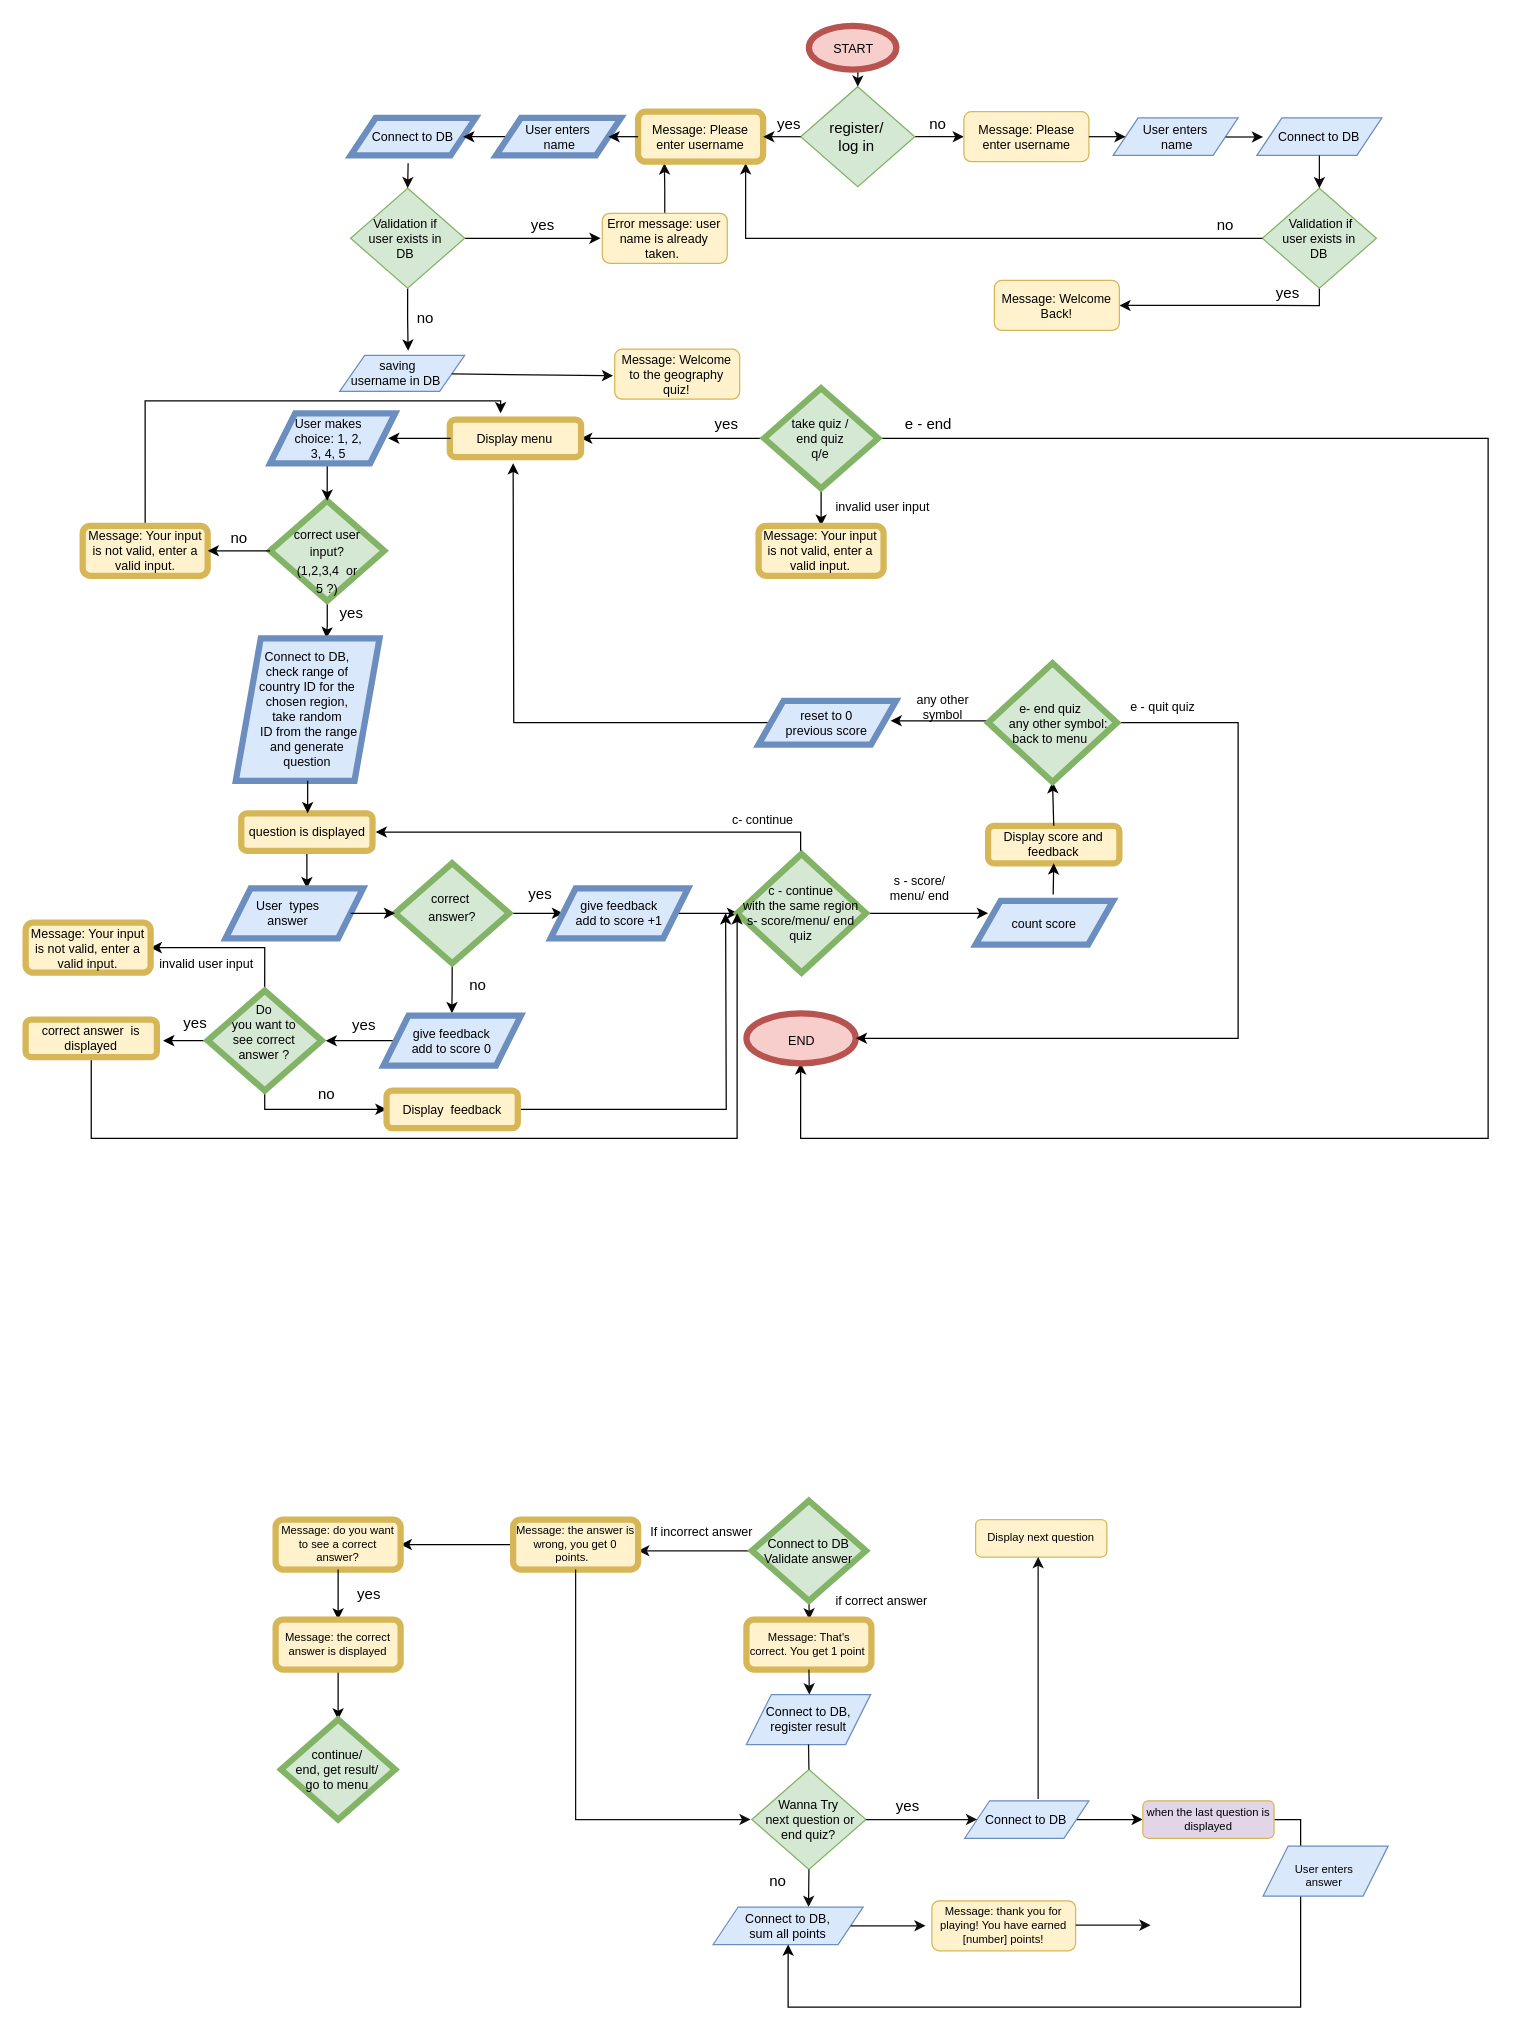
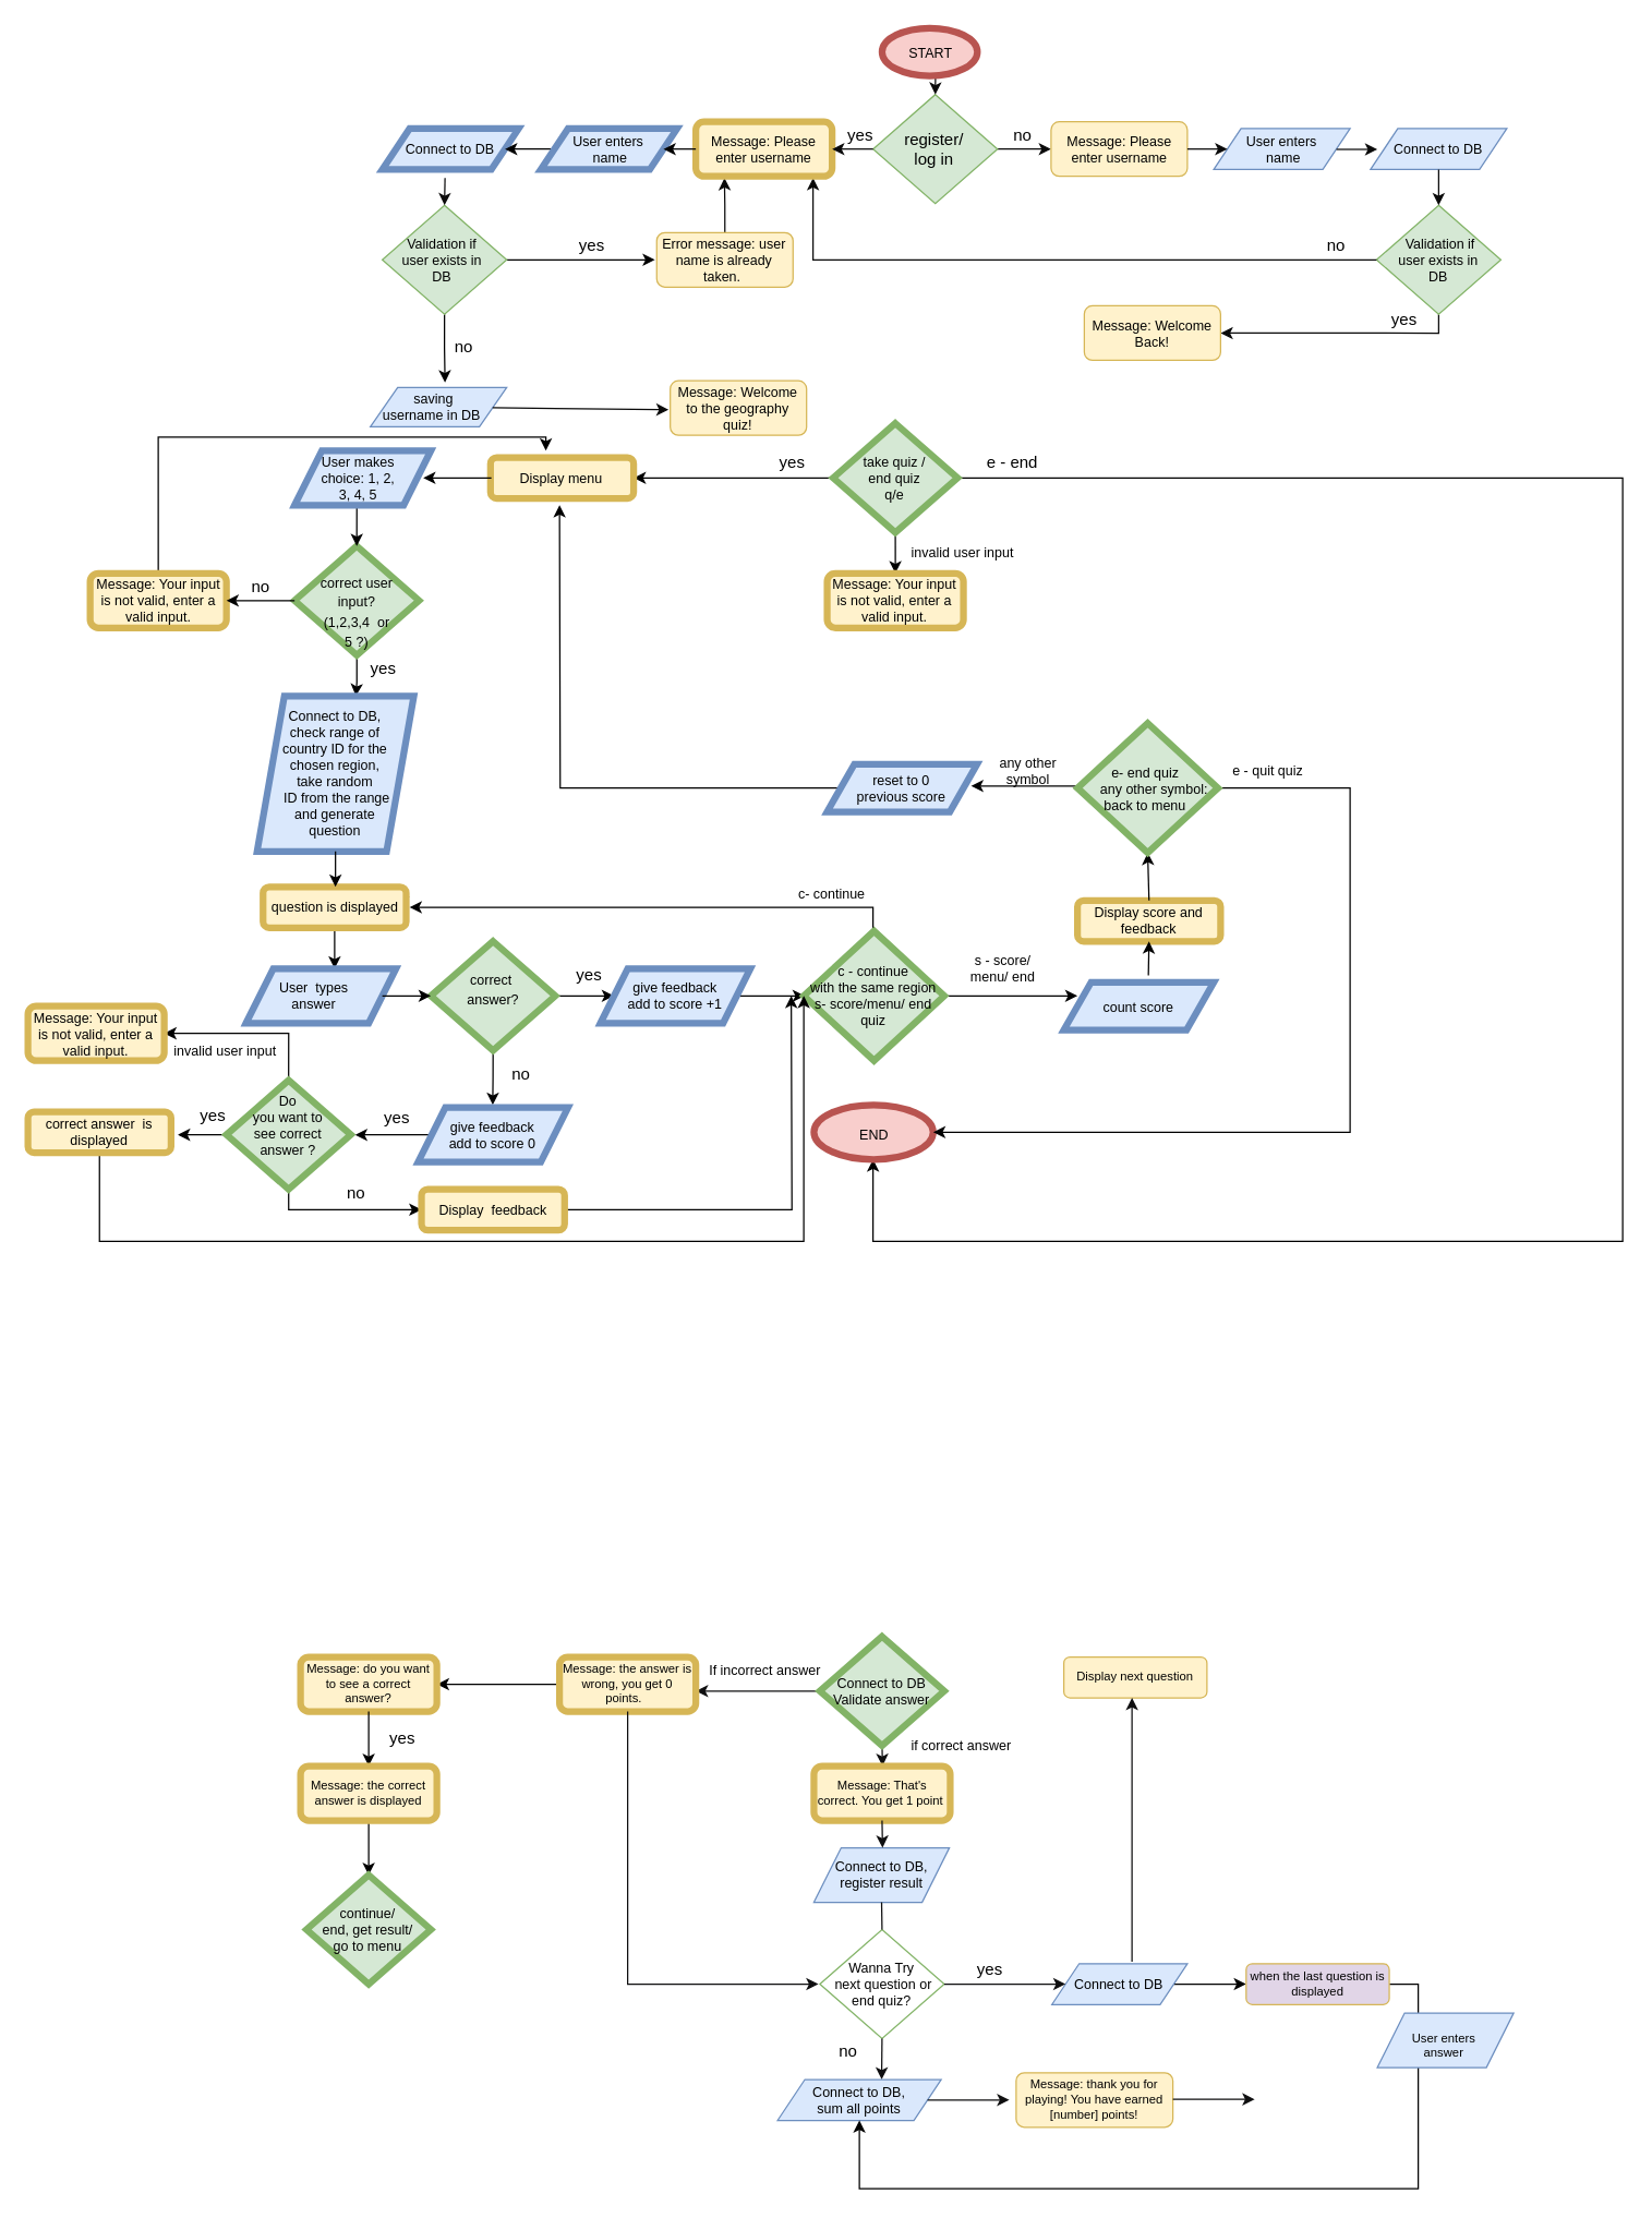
- <mxCell id="38" value="Wanna Try&lt;br&gt;&amp;nbsp;next question or end quiz?" style="rhombus;whiteSpace=wrap;html=1;fontSize=10;fillColor=#d5e8d4;strokeColor=#82b366;" parent="1" vertex="1"><mxGeometry x="601.01" y="1415" width="91.25" height="80" as="geometry" /></mxCell>
+ <mxCell id="38" value="Wanna Try&lt;br&gt;&amp;nbsp;next question or end quiz?" style="rhombus;whiteSpace=wrap;html=1;fontSize=10;fillColor=#ffffff;strokeColor=#82b366;" parent="1" vertex="1"><mxGeometry x="601.01" y="1415" width="91.25" height="80" as="geometry" /></mxCell>
